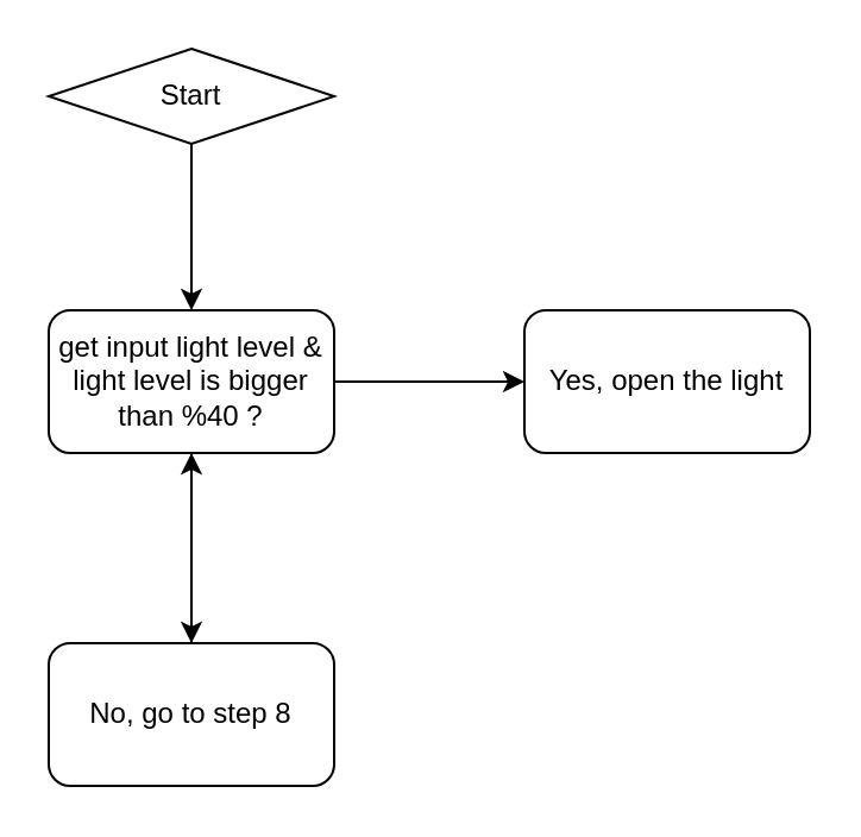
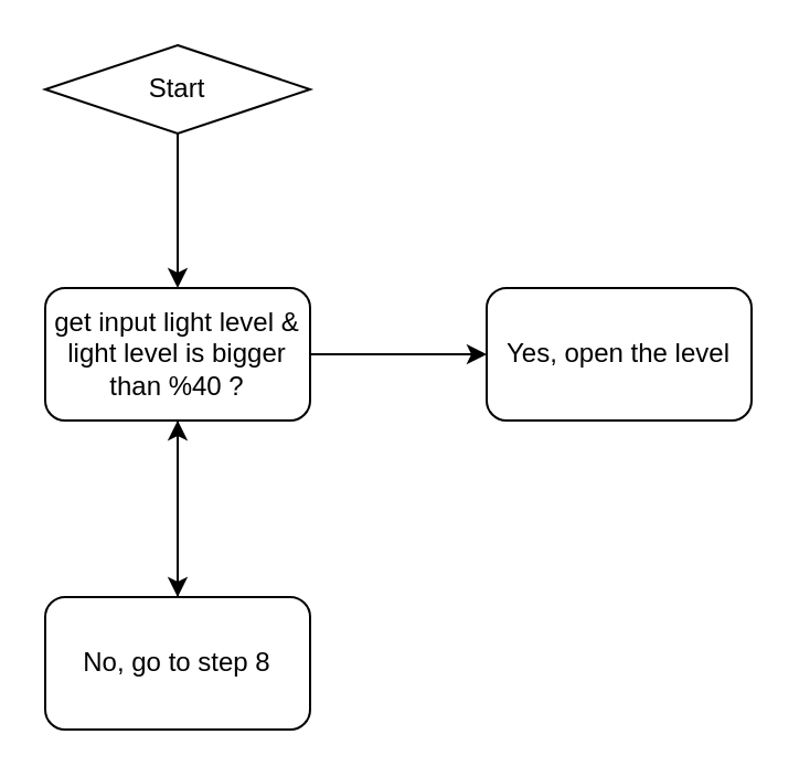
- <mxCell id="7" value="Yes, open the light" style="whiteSpace=wrap;html=1;rounded=1;glass=0;strokeWidth=1;shadow=0;" vertex="1" parent="1"><mxGeometry x="220" y="130" width="120" height="60" as="geometry" /></mxCell>
+ <mxCell id="7" value="Yes, open the level" style="whiteSpace=wrap;html=1;rounded=1;glass=0;strokeWidth=1;shadow=0;" vertex="1" parent="1"><mxGeometry x="220" y="130" width="120" height="60" as="geometry" /></mxCell>
